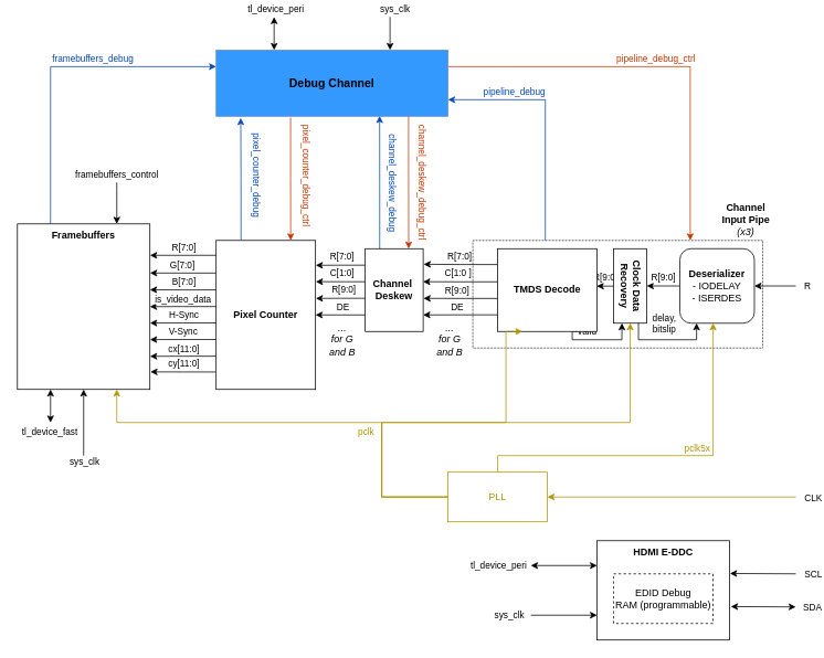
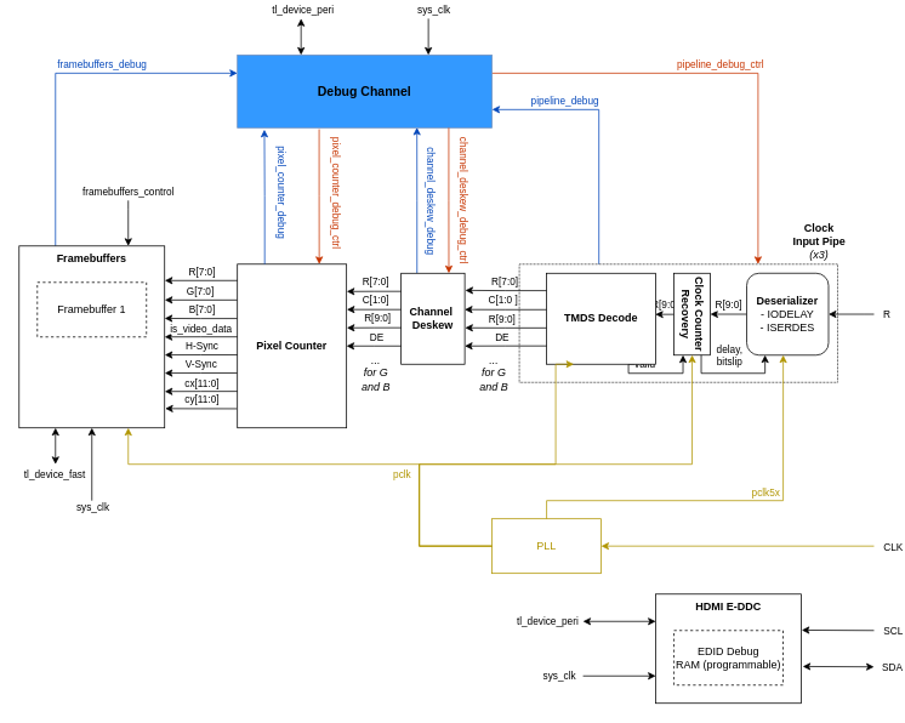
- <mxCell id="51" value="&lt;b&gt;Channel Input Pipe&lt;/b&gt;&lt;div&gt;&lt;i&gt;(x3)&lt;/i&gt;&lt;/div&gt;" style="text;html=1;align=center;verticalAlign=middle;whiteSpace=wrap;rounded=0;" parent="1" vertex="1"><mxGeometry x="870" y="250" width="60" height="30" as="geometry" /></mxCell>
+ <mxCell id="51" value="&lt;b&gt;Clock Input Pipe&lt;/b&gt;&lt;div&gt;&lt;i&gt;(x3)&lt;/i&gt;&lt;/div&gt;" style="text;html=1;align=center;verticalAlign=middle;whiteSpace=wrap;rounded=0;" parent="1" vertex="1"><mxGeometry x="870" y="250" width="60" height="30" as="geometry" /></mxCell>
- <mxCell id="14" value="Clock Data Recovery&lt;br&gt;" style="rounded=0;whiteSpace=wrap;html=1;fontStyle=1;textDirection=vertical-rl;" parent="1" vertex="1"><mxGeometry x="740" y="300" width="40" height="90" as="geometry" /></mxCell>
+ <mxCell id="14" value="Clock Counter Recovery&lt;br&gt;" style="rounded=0;whiteSpace=wrap;html=1;fontStyle=1;textDirection=vertical-rl;" parent="1" vertex="1"><mxGeometry x="740" y="300" width="40" height="90" as="geometry" /></mxCell>
+ <mxCell id="22" value="Framebuffer 1" style="rounded=0;whiteSpace=wrap;html=1;dashed=1;" parent="1" vertex="1"><mxGeometry x="40" y="310" width="120" height="60" as="geometry" /></mxCell>
